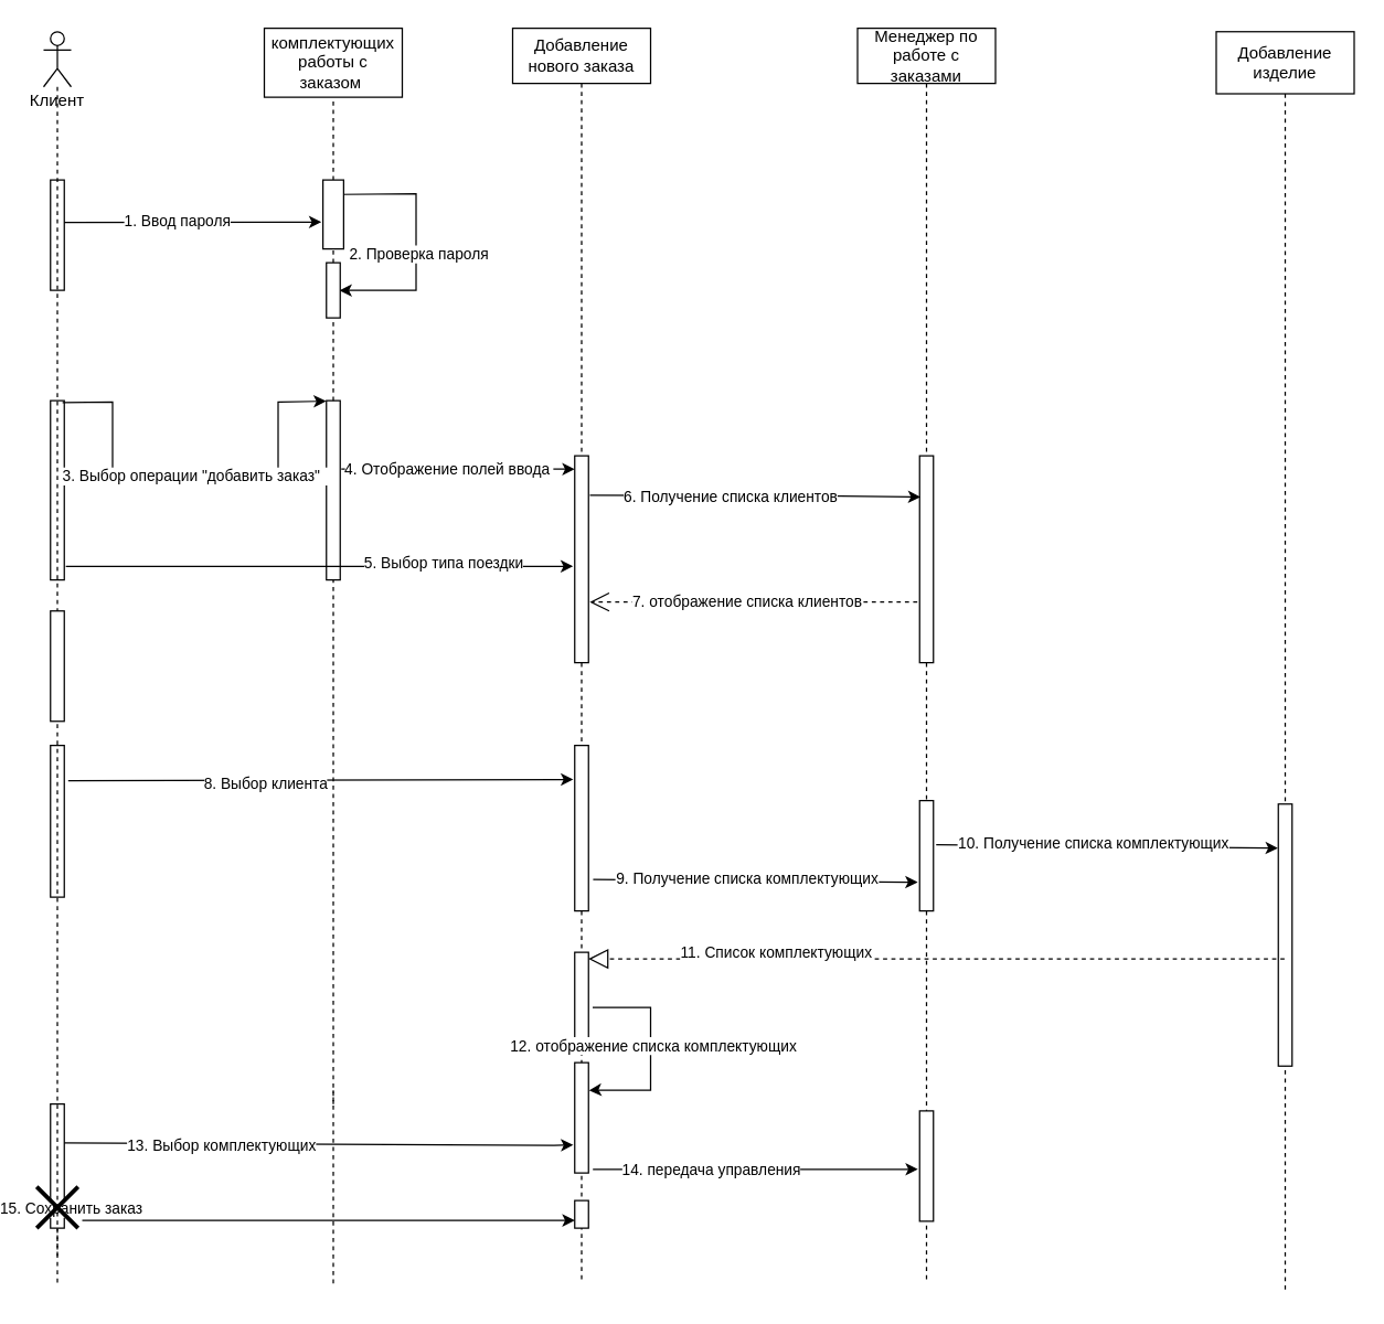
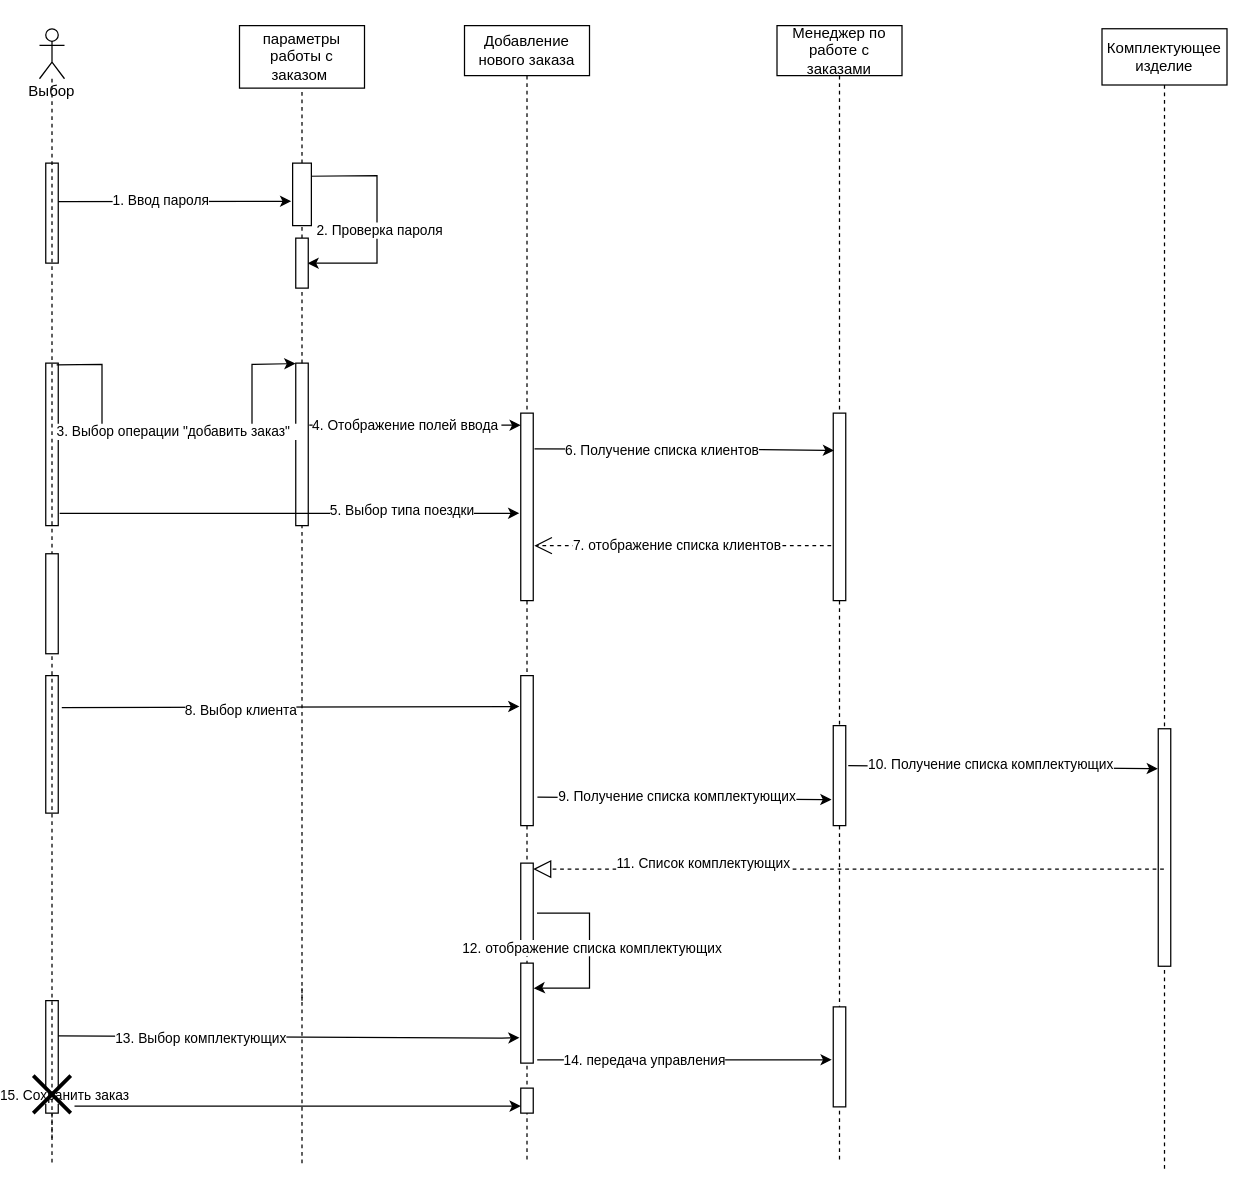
- <mxCell id="2" value="комплектующих работы с заказом&amp;nbsp;" style="rounded=0;whiteSpace=wrap;html=1;" parent="1" vertex="1"><mxGeometry x="185" y="20" width="100" height="50" as="geometry" /></mxCell>
+ <mxCell id="2" value="параметры работы с заказом&amp;nbsp;" style="rounded=0;whiteSpace=wrap;html=1;" parent="1" vertex="1"><mxGeometry x="185" y="20" width="100" height="50" as="geometry" /></mxCell>
- <mxCell id="36" value="Добавление изделие" style="shape=umlLifeline;perimeter=lifelinePerimeter;whiteSpace=wrap;html=1;container=1;collapsible=0;recursiveResize=0;outlineConnect=0;size=45;" parent="1" vertex="1"><mxGeometry x="875" y="22.5" width="100" height="915" as="geometry" /></mxCell>
+ <mxCell id="36" value="Комплектующее изделие" style="shape=umlLifeline;perimeter=lifelinePerimeter;whiteSpace=wrap;html=1;container=1;collapsible=0;recursiveResize=0;outlineConnect=0;size=45;" parent="1" vertex="1"><mxGeometry x="875" y="22.5" width="100" height="915" as="geometry" /></mxCell>
- <mxCell id="52" value="Клиент" style="shape=umlLifeline;participant=umlActor;perimeter=lifelinePerimeter;whiteSpace=wrap;html=1;container=1;collapsible=0;recursiveResize=0;verticalAlign=top;spacingTop=36;outlineConnect=0;" parent="1" vertex="1"><mxGeometry x="25" y="22.5" width="20" height="910" as="geometry" /></mxCell>
+ <mxCell id="52" value="Выбор" style="shape=umlLifeline;participant=umlActor;perimeter=lifelinePerimeter;whiteSpace=wrap;html=1;container=1;collapsible=0;recursiveResize=0;verticalAlign=top;spacingTop=36;outlineConnect=0;" parent="1" vertex="1"><mxGeometry x="25" y="22.5" width="20" height="910" as="geometry" /></mxCell>
